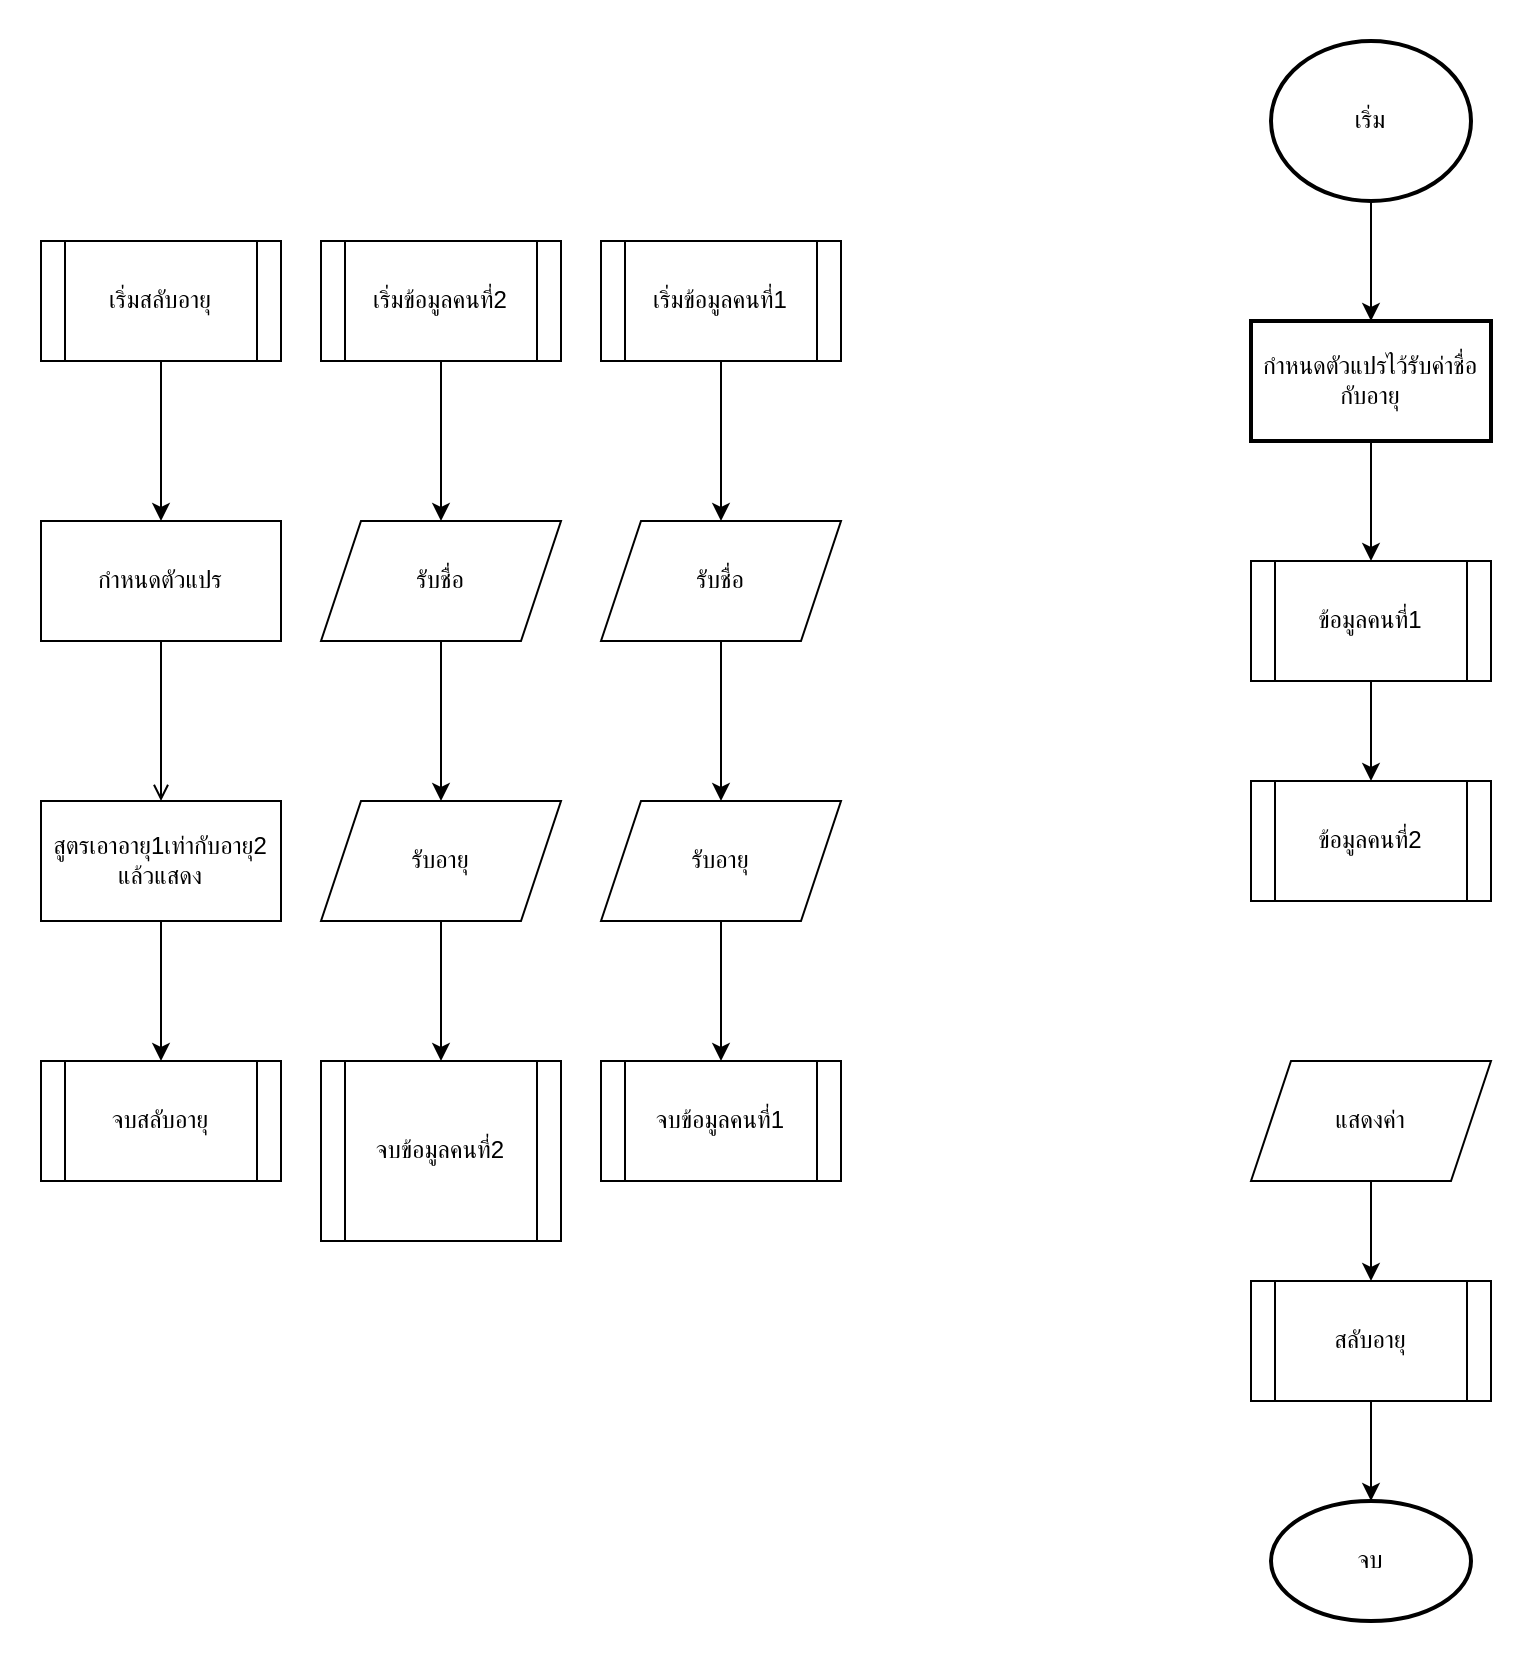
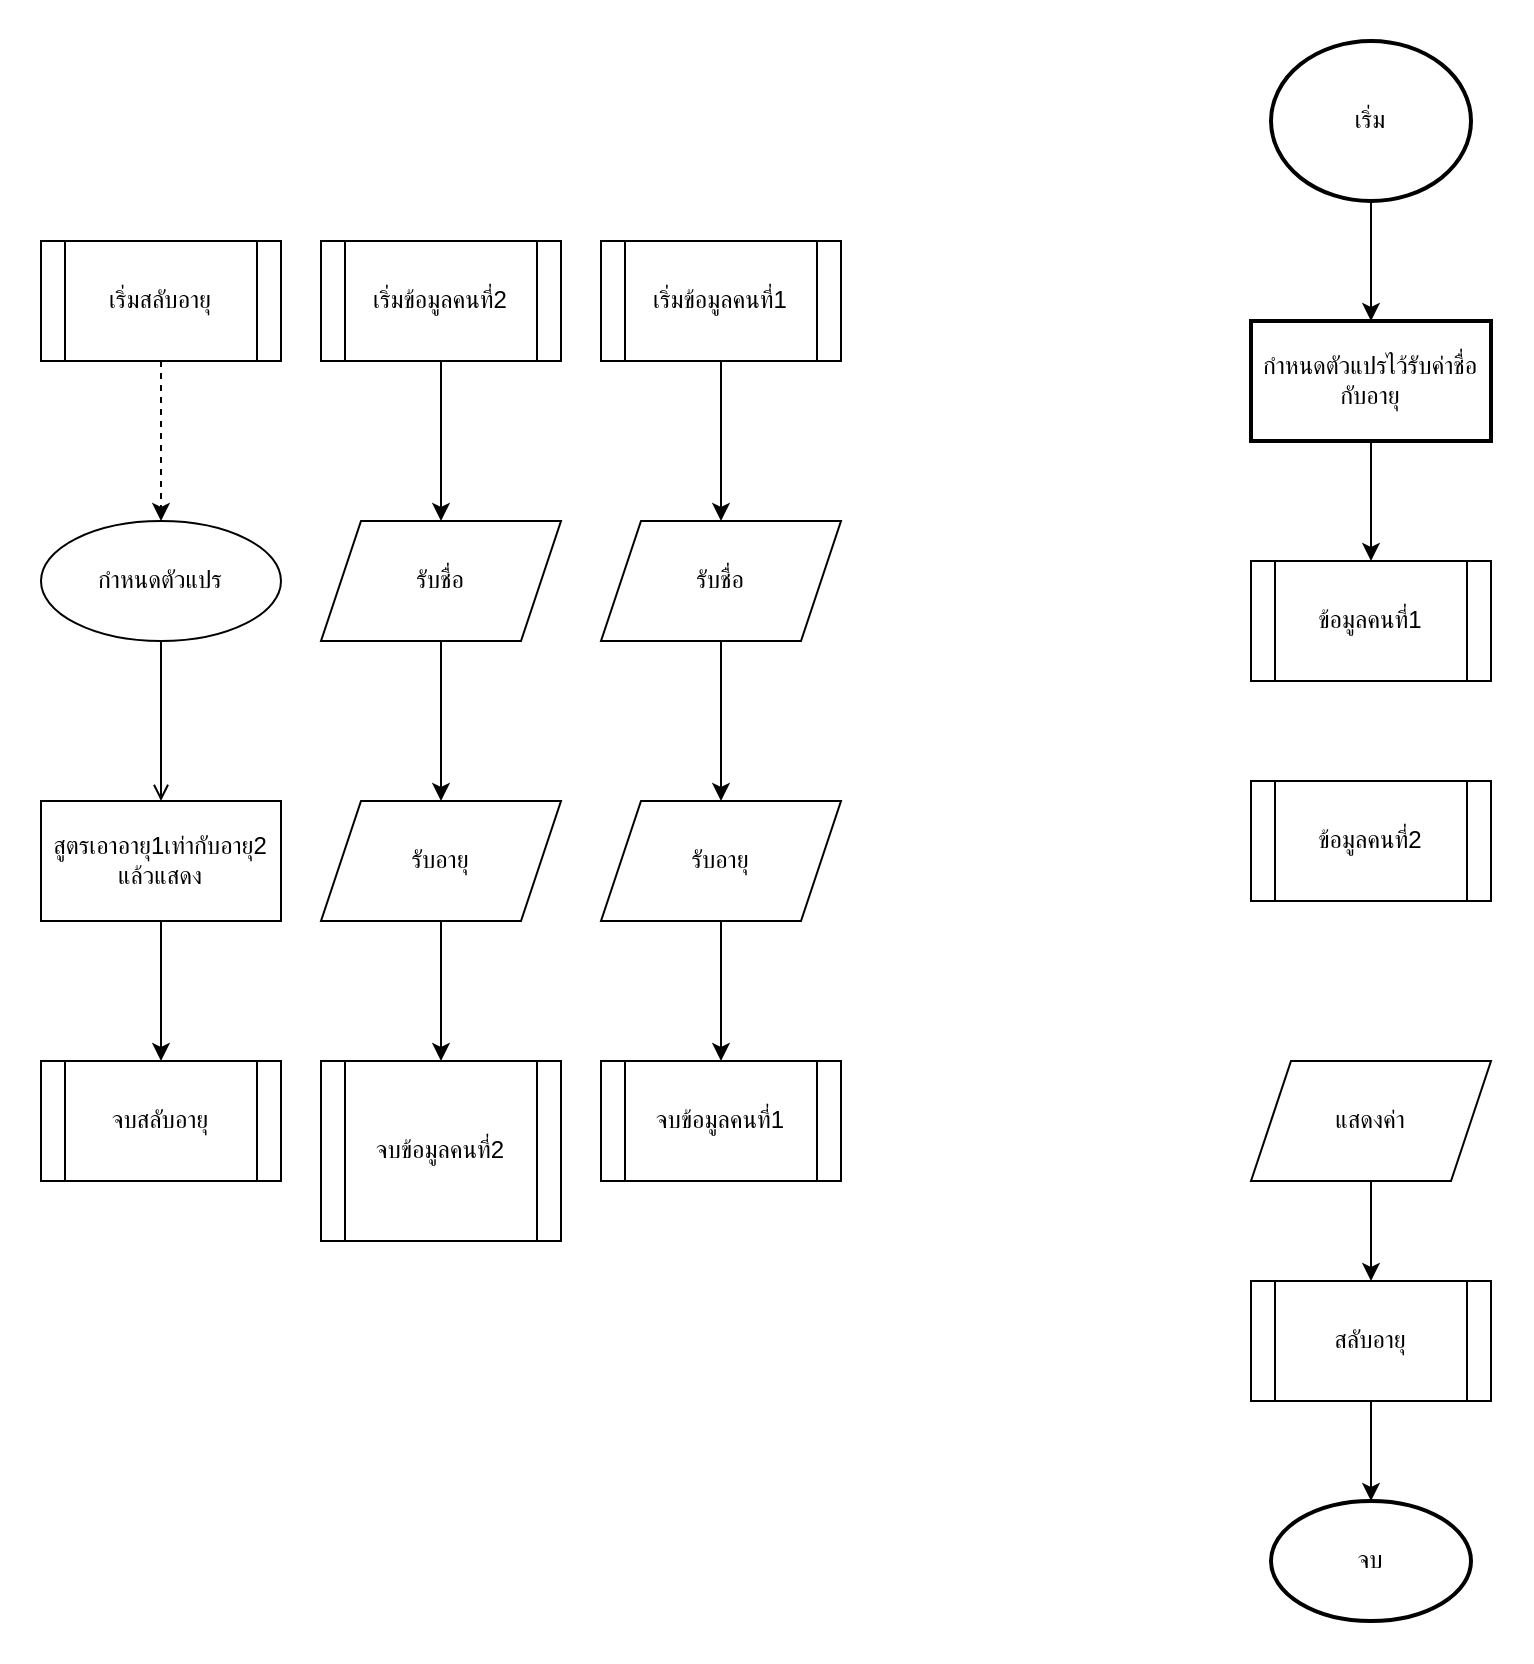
- <mxCell id="27" value="" style="edgeStyle=orthogonalEdgeStyle;rounded=0;orthogonalLoop=1;jettySize=auto;html=1;" edge="1" parent="1" source="28" target="30"><mxGeometry relative="1" as="geometry" /></mxCell>
+ <mxCell id="27" value="" style="edgeStyle=orthogonalEdgeStyle;rounded=0;orthogonalLoop=1;jettySize=auto;html=1;dashed=1;" edge="1" parent="1" source="28" target="30"><mxGeometry relative="1" as="geometry" /></mxCell>
- <mxCell id="30" value="กำหนดตัวแปร" style="whiteSpace=wrap;html=1;" vertex="1" parent="1"><mxGeometry x="20" y="260" width="120" height="60" as="geometry" /></mxCell>
+ <mxCell id="30" value="กำหนดตัวแปร" style="ellipse;whiteSpace=wrap;html=1;" vertex="1" parent="1"><mxGeometry x="20" y="260" width="120" height="60" as="geometry" /></mxCell>
- <mxCell id="6" value="" style="edgeStyle=orthogonalEdgeStyle;rounded=0;orthogonalLoop=1;jettySize=auto;html=1;" edge="1" parent="1" source="7" target="22"><mxGeometry relative="1" as="geometry" /></mxCell>
